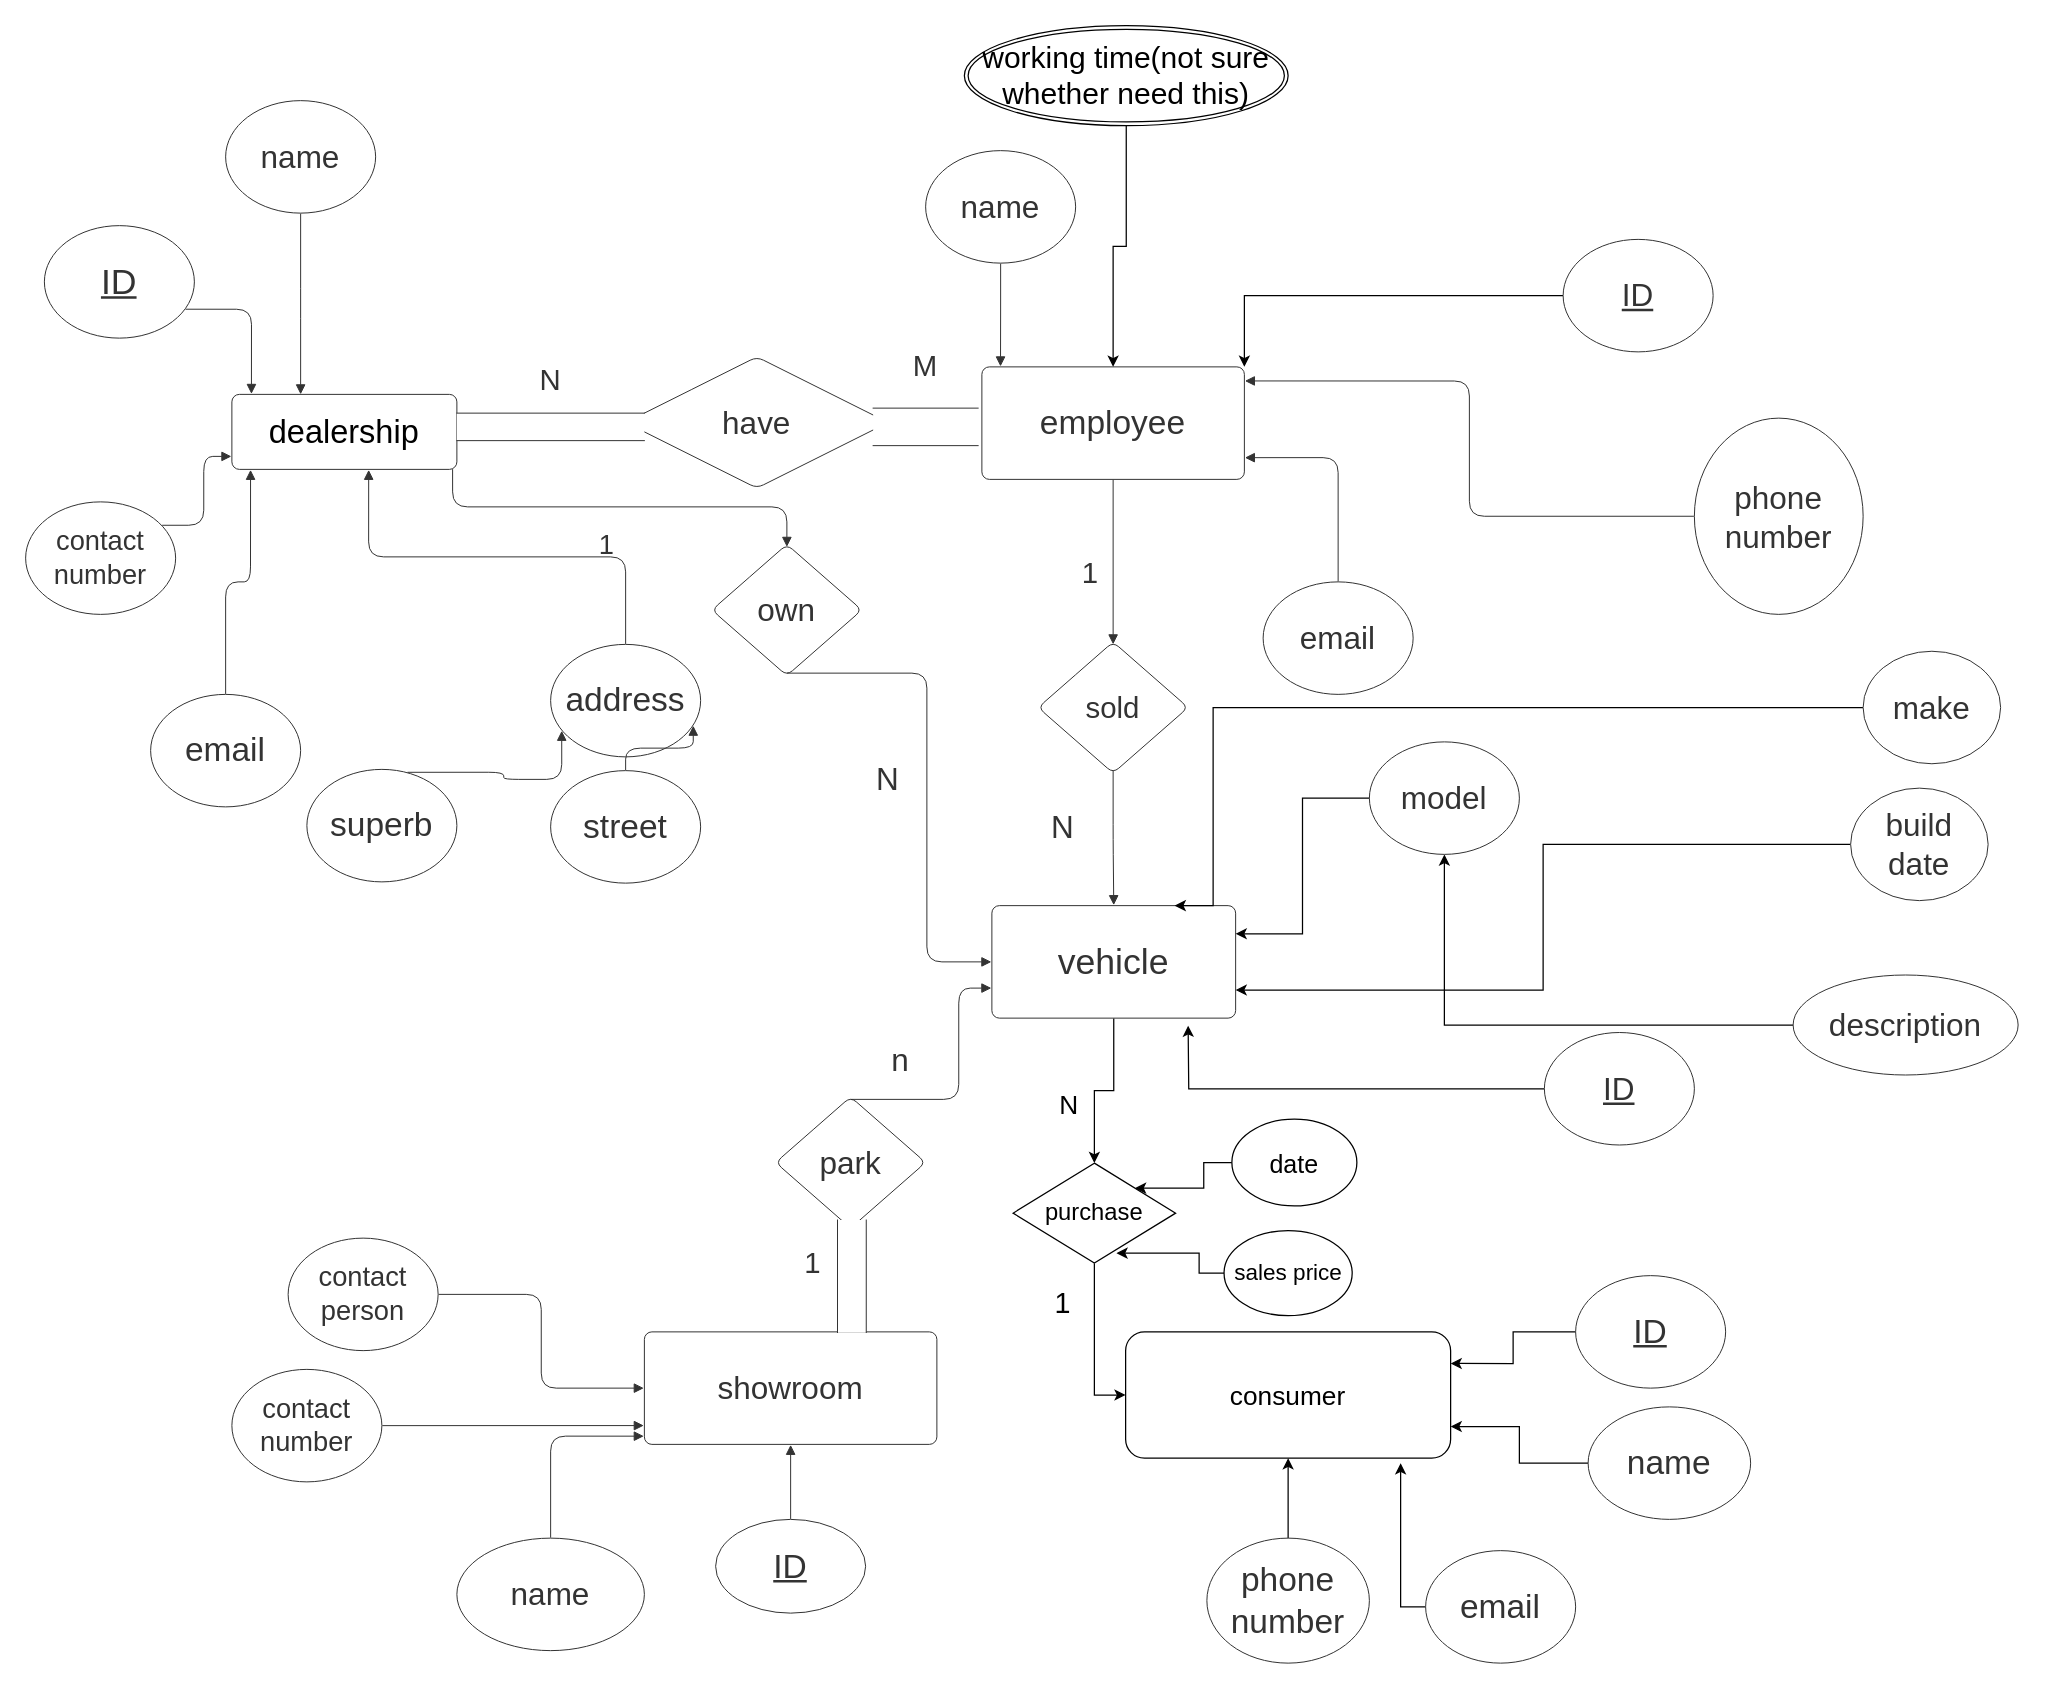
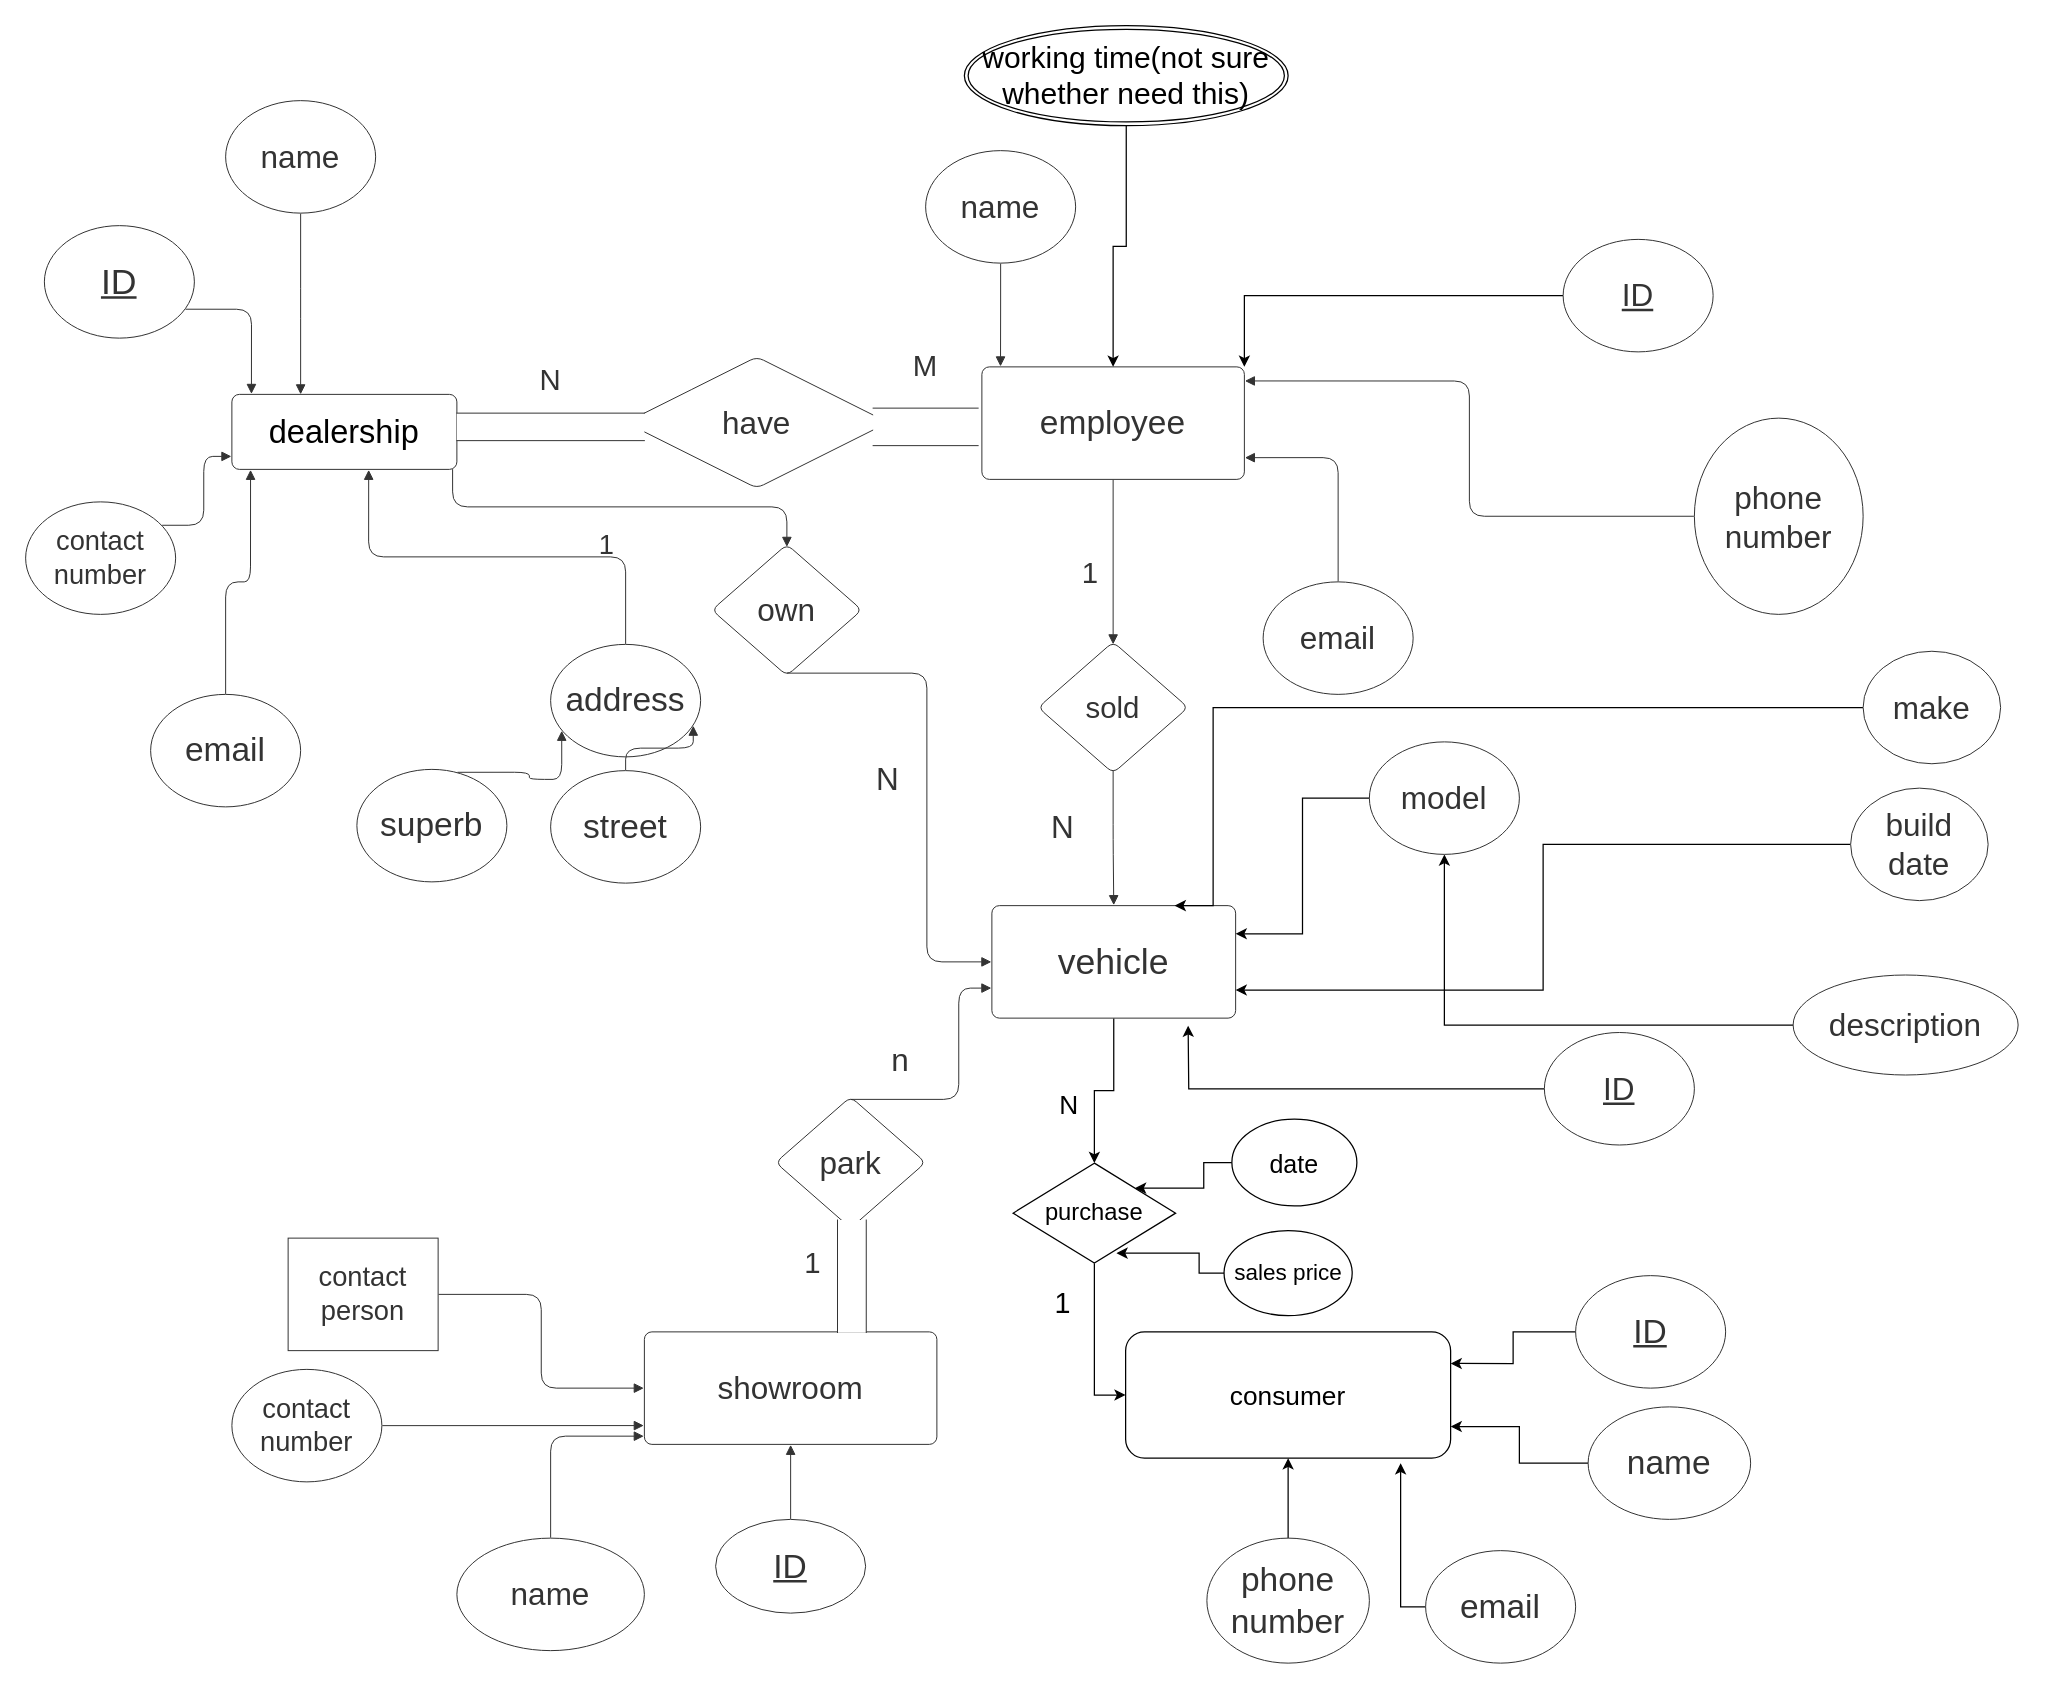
- <mxCell id="15" value="superb" style="html=1;overflow=block;blockSpacing=1;whiteSpace=wrap;ellipse;whiteSpace=wrap;fontSize=26.8;fontColor=#333333;align=center;spacing=3.8;strokeColor=#333333;strokeOpacity=100;fillOpacity=100;rounded=1;absoluteArcSize=1;arcSize=12;fillColor=#ffffff;strokeWidth=0.8;" parent="1" vertex="1"><mxGeometry x="245" y="615" width="120" height="90" as="geometry" /></mxCell>
+ <mxCell id="15" value="superb" style="html=1;overflow=block;blockSpacing=1;whiteSpace=wrap;ellipse;whiteSpace=wrap;fontSize=26.8;fontColor=#333333;align=center;spacing=3.8;strokeColor=#333333;strokeOpacity=100;fillOpacity=100;rounded=1;absoluteArcSize=1;arcSize=12;fillColor=#ffffff;strokeWidth=0.8;" parent="1" vertex="1"><mxGeometry x="285" y="615" width="120" height="90" as="geometry" /></mxCell>
- <mxCell id="43" value="contact person" style="html=1;overflow=block;blockSpacing=1;whiteSpace=wrap;ellipse;whiteSpace=wrap;fontSize=21.8;fontColor=#333333;align=center;spacing=3.8;strokeColor=#333333;strokeOpacity=100;fillOpacity=100;rounded=1;absoluteArcSize=1;arcSize=12;fillColor=#ffffff;strokeWidth=0.8;" parent="1" vertex="1"><mxGeometry x="230" y="990" width="120" height="90" as="geometry" /></mxCell>
+ <mxCell id="43" value="contact person" style="html=1;overflow=block;blockSpacing=1;whiteSpace=wrap;whiteSpace=wrap;fontSize=21.8;fontColor=#333333;align=center;spacing=3.8;strokeColor=#333333;strokeOpacity=100;fillOpacity=100;absoluteArcSize=1;arcSize=12;fillColor=#ffffff;strokeWidth=0.8;rounded=0;" parent="1" vertex="1"><mxGeometry x="230" y="990" width="120" height="90" as="geometry" /></mxCell>
